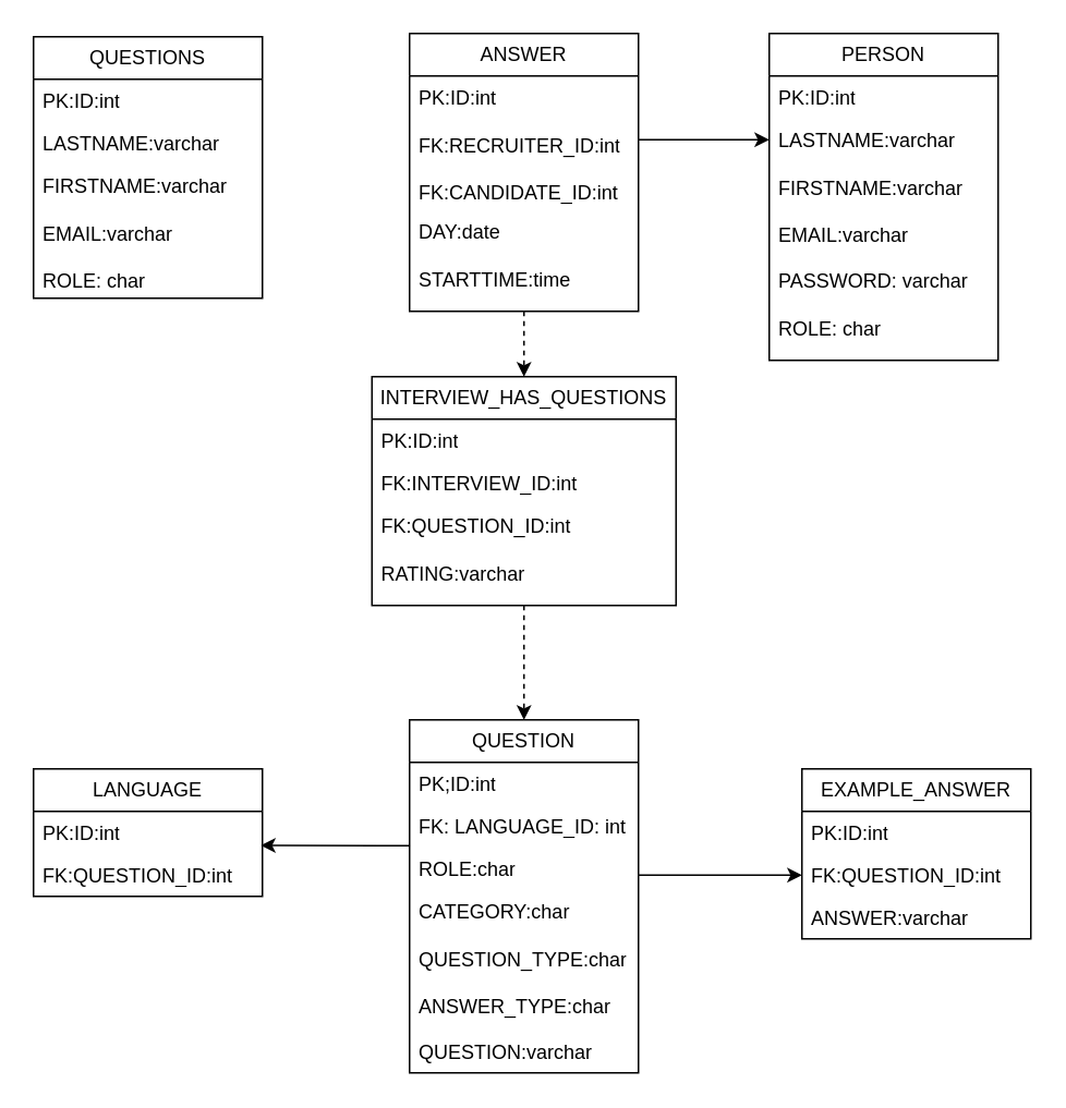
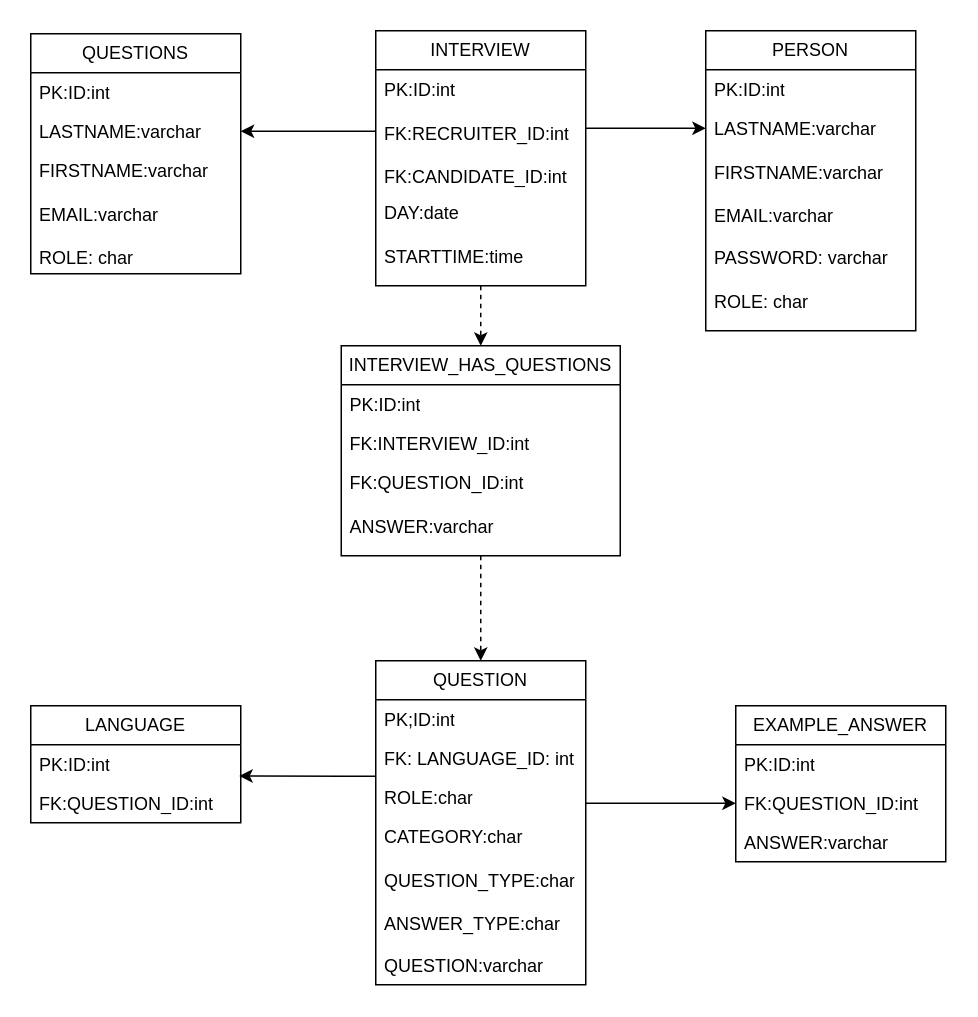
- <mxCell id="3" value="ANSWER" style="swimlane;fontStyle=0;childLayout=stackLayout;horizontal=1;startSize=26;fillColor=none;horizontalStack=0;resizeParent=1;resizeParentMax=0;resizeLast=0;collapsible=1;marginBottom=0;whiteSpace=wrap;html=1;" vertex="1" parent="1"><mxGeometry x="250" y="20" width="140" height="170" as="geometry" /></mxCell>
+ <mxCell id="3" value="INTERVIEW" style="swimlane;fontStyle=0;childLayout=stackLayout;horizontal=1;startSize=26;fillColor=none;horizontalStack=0;resizeParent=1;resizeParentMax=0;resizeLast=0;collapsible=1;marginBottom=0;whiteSpace=wrap;html=1;" vertex="1" parent="1"><mxGeometry x="250" y="20" width="140" height="170" as="geometry" /></mxCell>
+ <mxCell id="29" style="edgeStyle=orthogonalEdgeStyle;rounded=0;orthogonalLoop=1;jettySize=auto;html=1;entryX=1;entryY=0.5;entryDx=0;entryDy=0;" edge="1" parent="1" source="4" target="27"><mxGeometry relative="1" as="geometry" /></mxCell>
- <mxCell id="14" value="FK:QUESTION_ID:int&lt;br&gt;&lt;br&gt;RATING:varchar" style="text;strokeColor=none;fillColor=none;align=left;verticalAlign=top;spacingLeft=4;spacingRight=4;overflow=hidden;rotatable=0;points=[[0,0.5],[1,0.5]];portConstraint=eastwest;whiteSpace=wrap;html=1;" vertex="1" parent="11"><mxGeometry y="78" width="186" height="62" as="geometry" /></mxCell>
+ <mxCell id="14" value="FK:QUESTION_ID:int&lt;br&gt;&lt;br&gt;ANSWER:varchar" style="text;strokeColor=none;fillColor=none;align=left;verticalAlign=top;spacingLeft=4;spacingRight=4;overflow=hidden;rotatable=0;points=[[0,0.5],[1,0.5]];portConstraint=eastwest;whiteSpace=wrap;html=1;" vertex="1" parent="11"><mxGeometry y="78" width="186" height="62" as="geometry" /></mxCell>
